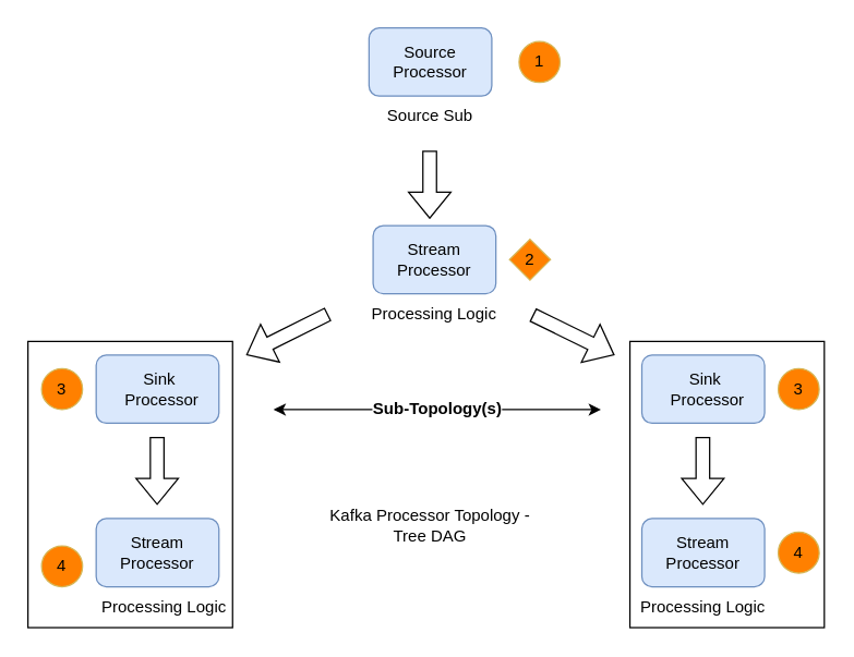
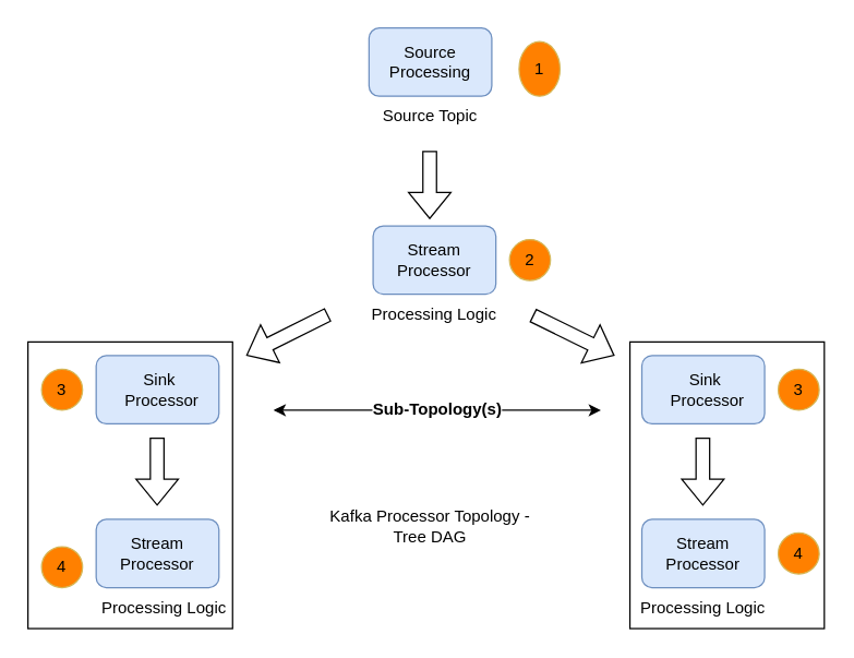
- <mxCell id="5" value="Source Processor" style="rounded=1;whiteSpace=wrap;html=1;fillColor=#dae8fc;strokeColor=#6c8ebf;" vertex="1" parent="1"><mxGeometry x="270" y="20" width="90" height="50" as="geometry" /></mxCell>
+ <mxCell id="5" value="Source Processing" style="rounded=1;whiteSpace=wrap;html=1;fillColor=#dae8fc;strokeColor=#6c8ebf;" vertex="1" parent="1"><mxGeometry x="270" y="20" width="90" height="50" as="geometry" /></mxCell>
- <mxCell id="2" value="1" style="ellipse;whiteSpace=wrap;html=1;aspect=fixed;fillColor=#FF8000;strokeColor=#d6b656;" vertex="1" parent="1"><mxGeometry x="380" y="30" width="30" height="30" as="geometry" /></mxCell>
+ <mxCell id="2" value="1" style="ellipse;whiteSpace=wrap;html=1;aspect=fixed;fillColor=#FF8000;strokeColor=#d6b656;" vertex="1" parent="1"><mxGeometry x="380" y="30" width="30" height="40" as="geometry" /></mxCell>
- <mxCell id="7" value="Source Sub" style="text;html=1;strokeColor=none;fillColor=none;align=center;verticalAlign=middle;whiteSpace=wrap;rounded=0;" vertex="1" parent="1"><mxGeometry x="270" y="70" width="90" height="30" as="geometry" /></mxCell>
+ <mxCell id="7" value="Source Topic" style="text;html=1;strokeColor=none;fillColor=none;align=center;verticalAlign=middle;whiteSpace=wrap;rounded=0;" vertex="1" parent="1"><mxGeometry x="270" y="70" width="90" height="30" as="geometry" /></mxCell>
- <mxCell id="14" value="2" style="rhombus;whiteSpace=wrap;html=1;aspect=fixed;fillColor=#FF8000;strokeColor=#d6b656;" vertex="1" parent="11"><mxGeometry x="105" y="10" width="30" height="30" as="geometry" /></mxCell>
+ <mxCell id="14" value="2" style="ellipse;whiteSpace=wrap;html=1;aspect=fixed;fillColor=#FF8000;strokeColor=#d6b656;" vertex="1" parent="11"><mxGeometry x="105" y="10" width="30" height="30" as="geometry" /></mxCell>
